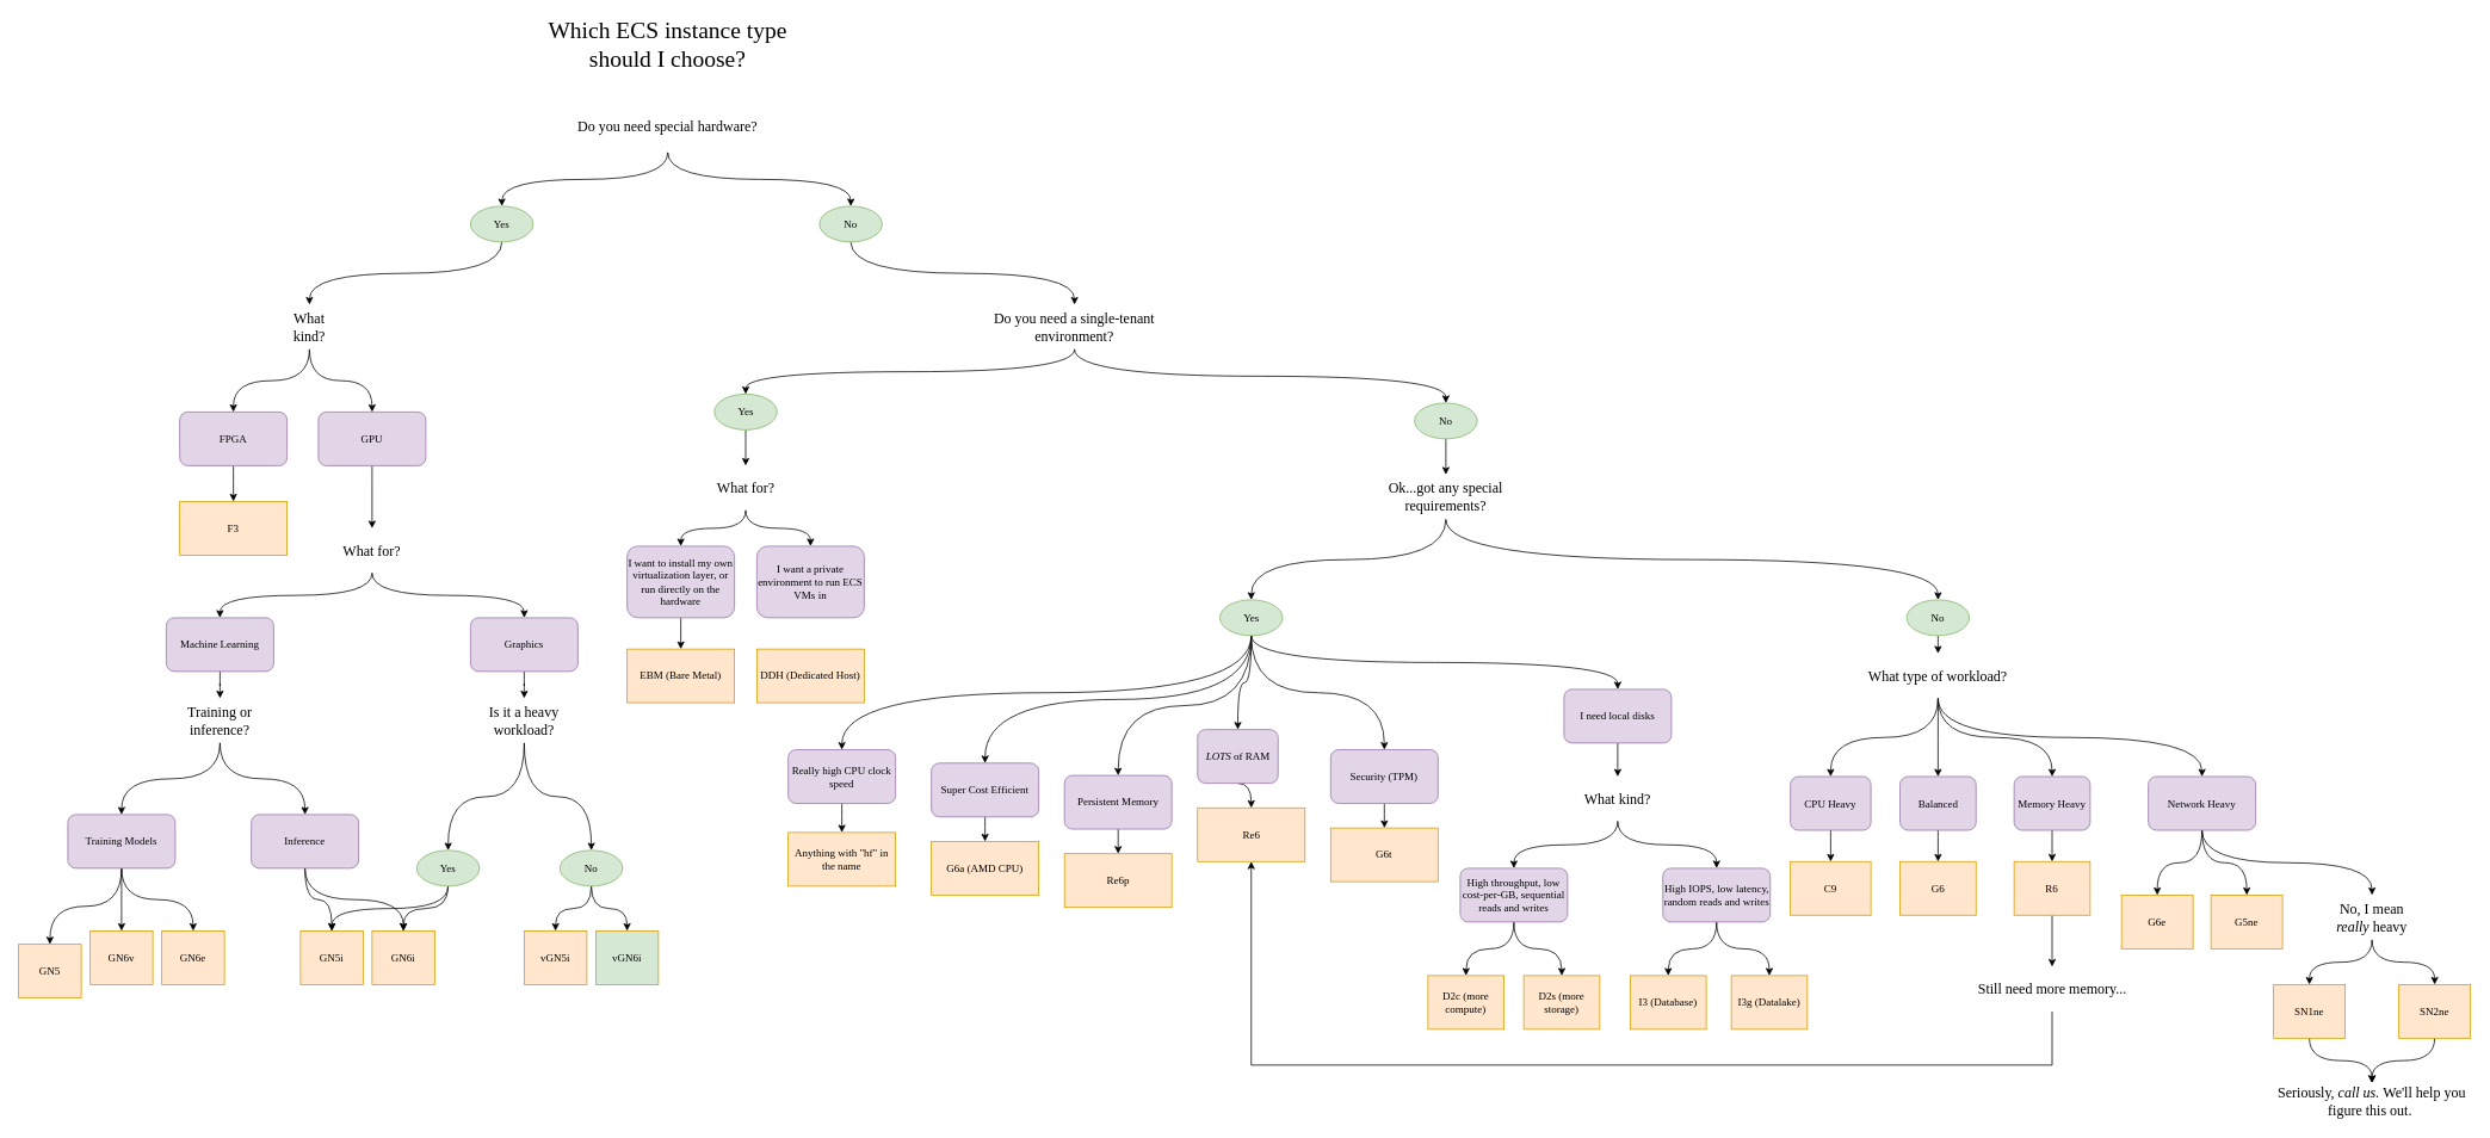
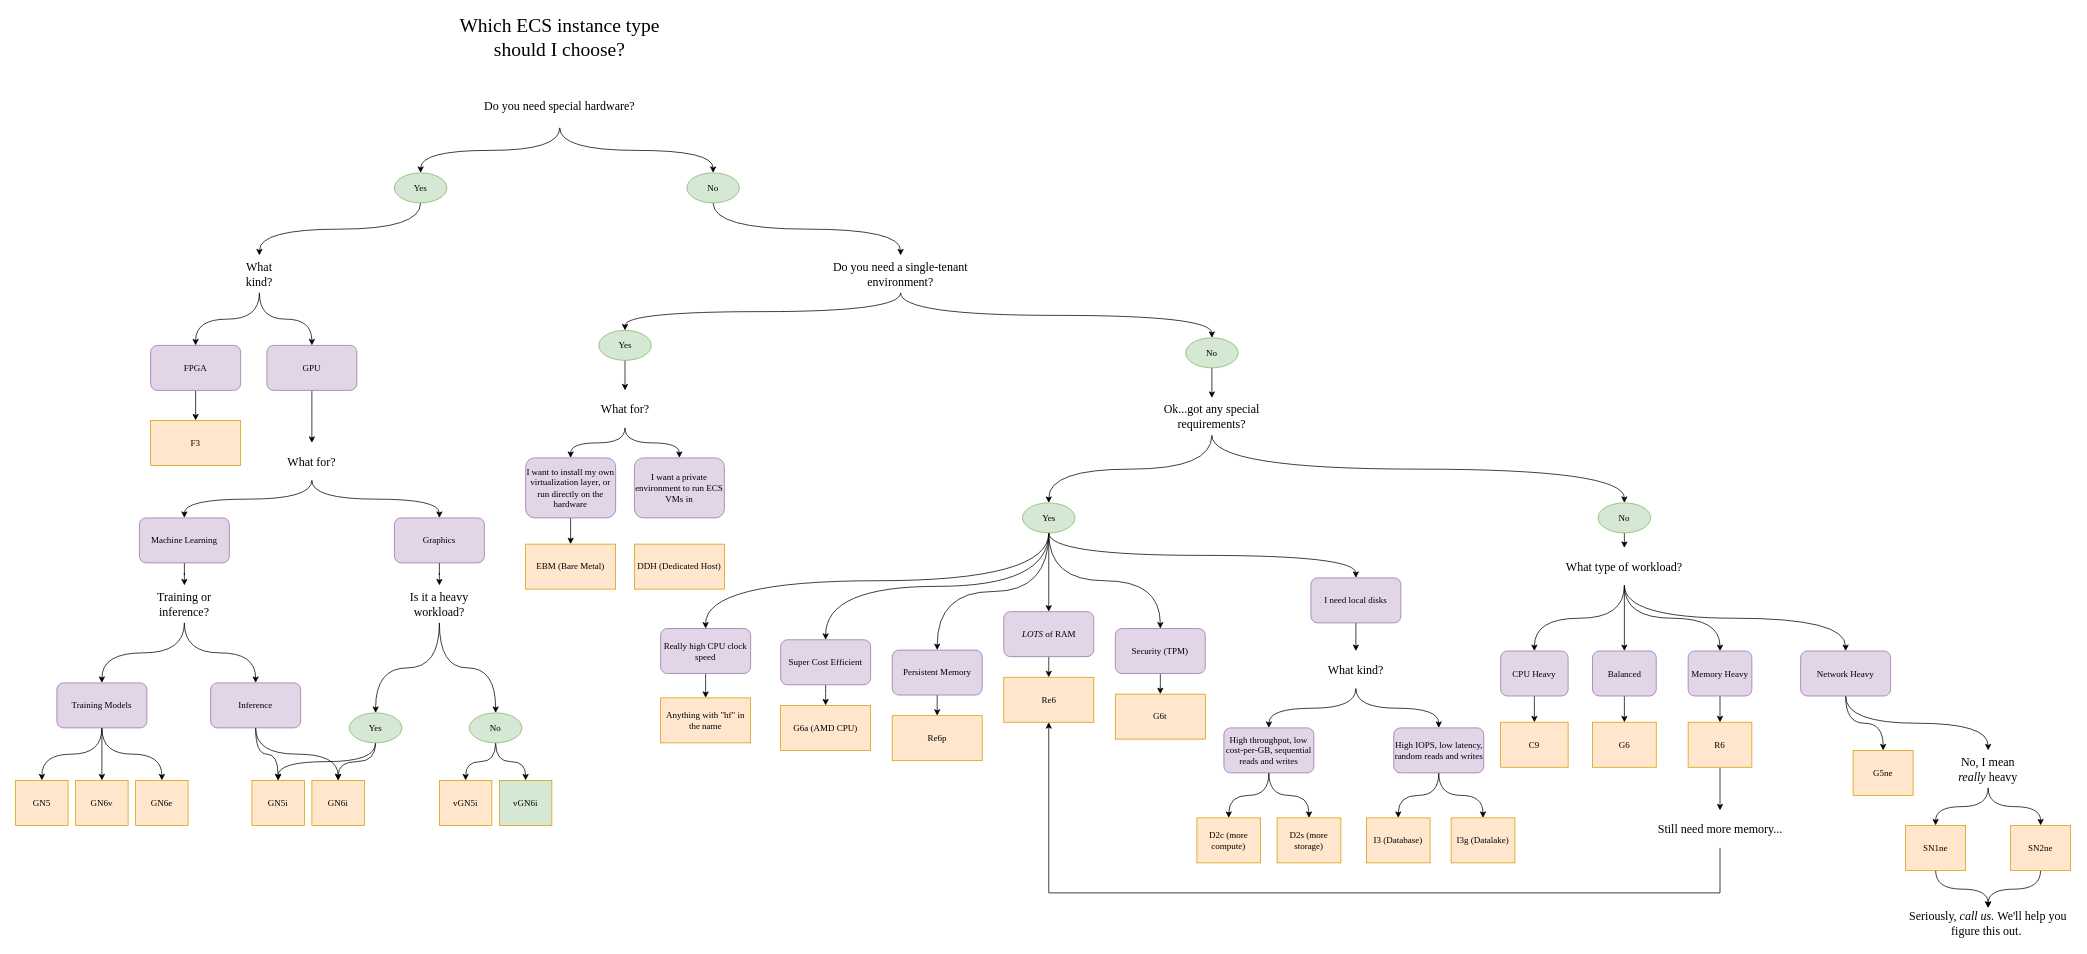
- <mxCell id="122" value="&lt;i&gt;LOTS&lt;/i&gt; of RAM" style="rounded=1;whiteSpace=wrap;html=1;fontFamily=Verdana;fillColor=#e1d5e7;strokeColor=#9673a6;" parent="1" vertex="1"><mxGeometry x="1337.5" y="815" width="90" height="60" as="geometry" /></mxCell>
+ <mxCell id="122" value="&lt;i&gt;LOTS&lt;/i&gt; of RAM" style="rounded=1;whiteSpace=wrap;html=1;fontFamily=Verdana;fillColor=#e1d5e7;strokeColor=#9673a6;" parent="1" vertex="1"><mxGeometry x="1337.5" y="815" width="120" height="60" as="geometry" /></mxCell>
- <mxCell id="89" style="edgeStyle=orthogonalEdgeStyle;curved=1;rounded=0;orthogonalLoop=1;jettySize=auto;html=1;exitX=0.5;exitY=1;exitDx=0;exitDy=0;entryX=0.5;entryY=0;entryDx=0;entryDy=0;fontFamily=Verdana;" parent="1" source="92" target="97" edge="1"><mxGeometry relative="1" as="geometry" /></mxCell>
- <mxCell id="97" value="G6e" style="rounded=0;whiteSpace=wrap;html=1;fontFamily=Verdana;fillColor=#ffe6cc;strokeColor=#d79b00;" parent="1" vertex="1"><mxGeometry x="2370" y="1000" width="80" height="60" as="geometry" /></mxCell>
- <mxCell id="48" value="GN5" style="rounded=0;whiteSpace=wrap;html=1;fontFamily=Verdana;fillColor=#ffe6cc;strokeColor=#d79b00;" parent="1" vertex="1"><mxGeometry x="20" y="1055" width="70" height="60" as="geometry" /></mxCell>
+ <mxCell id="48" value="GN5" style="rounded=0;whiteSpace=wrap;html=1;fontFamily=Verdana;fillColor=#ffe6cc;strokeColor=#d79b00;" parent="1" vertex="1"><mxGeometry x="20" y="1040" width="70" height="60" as="geometry" /></mxCell>
